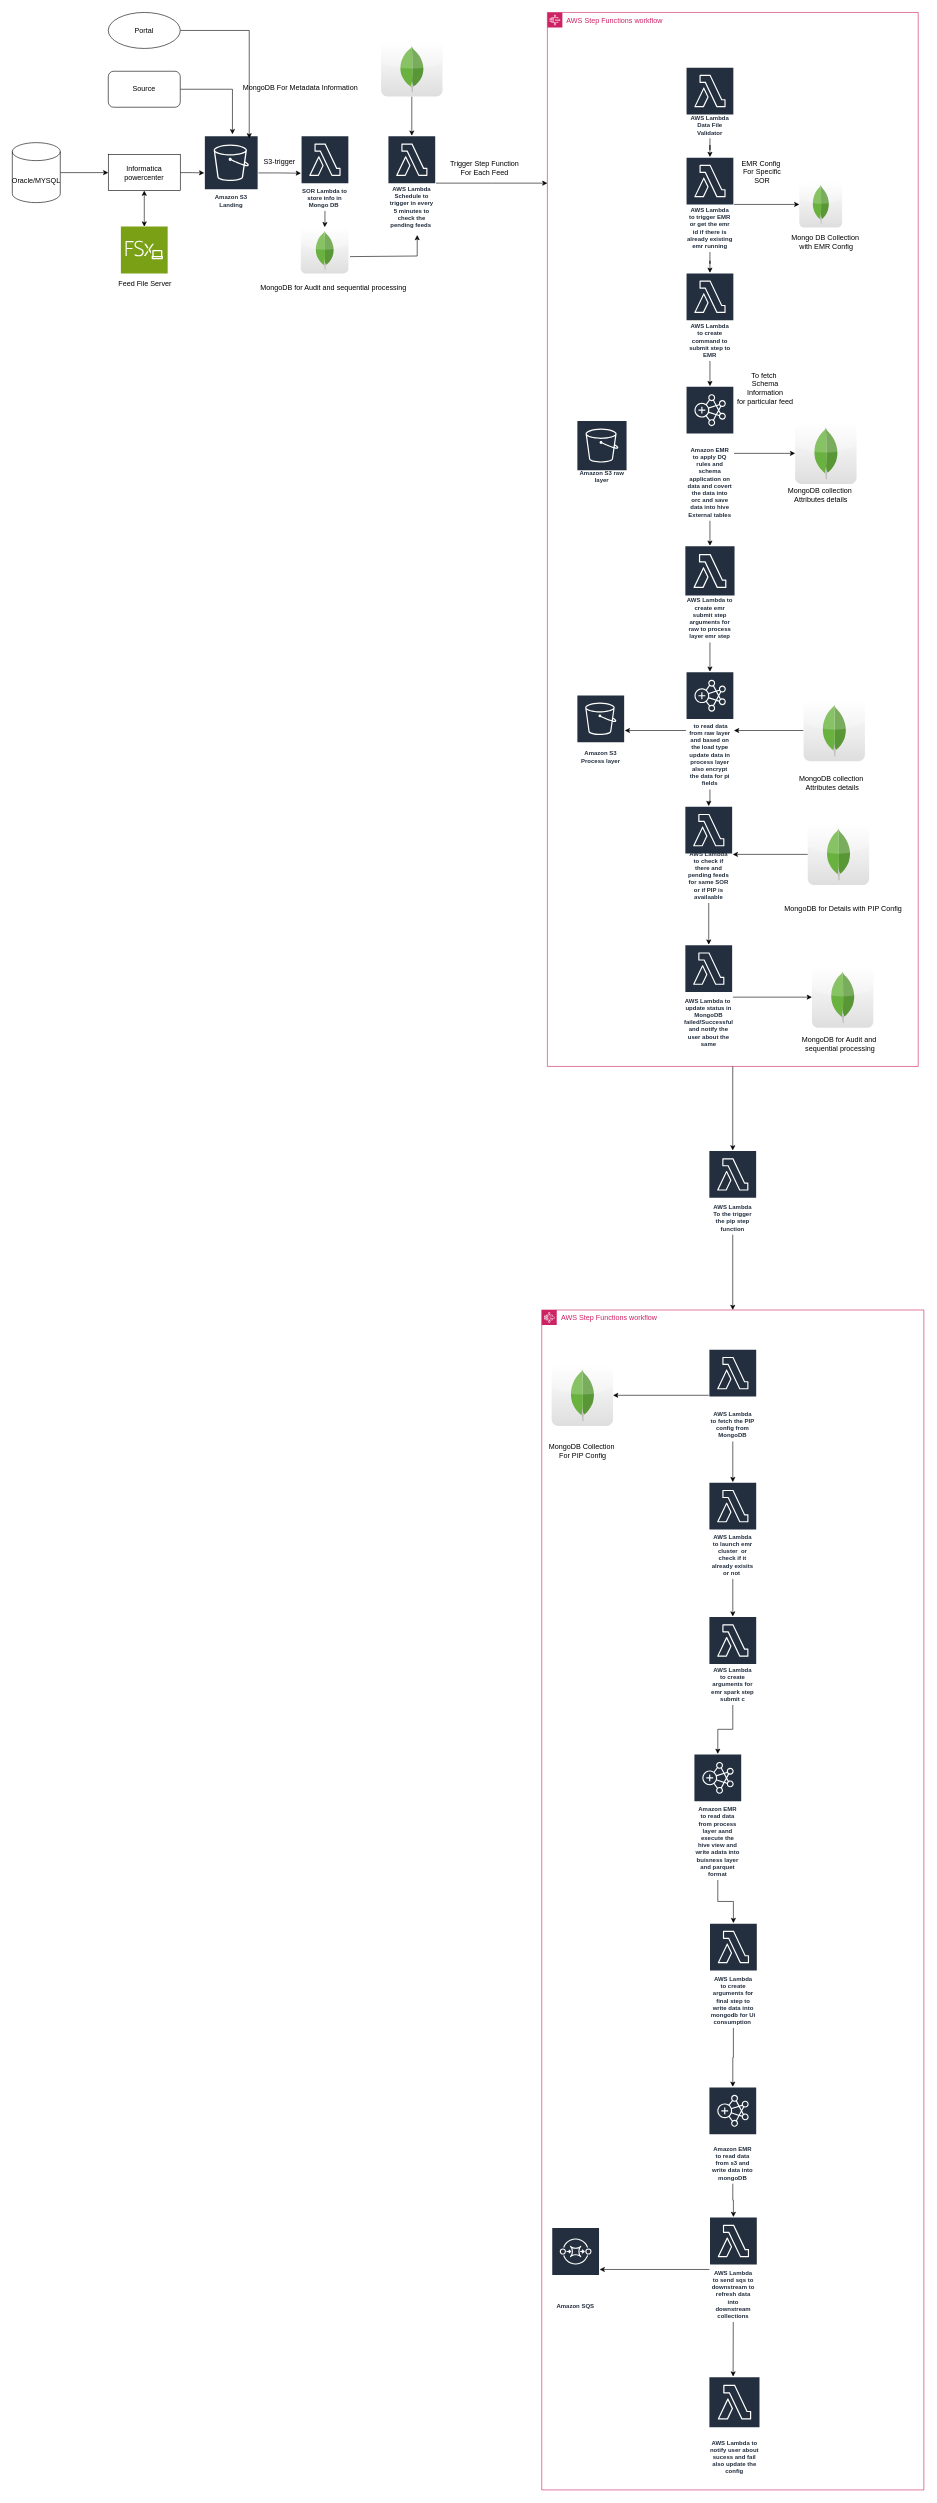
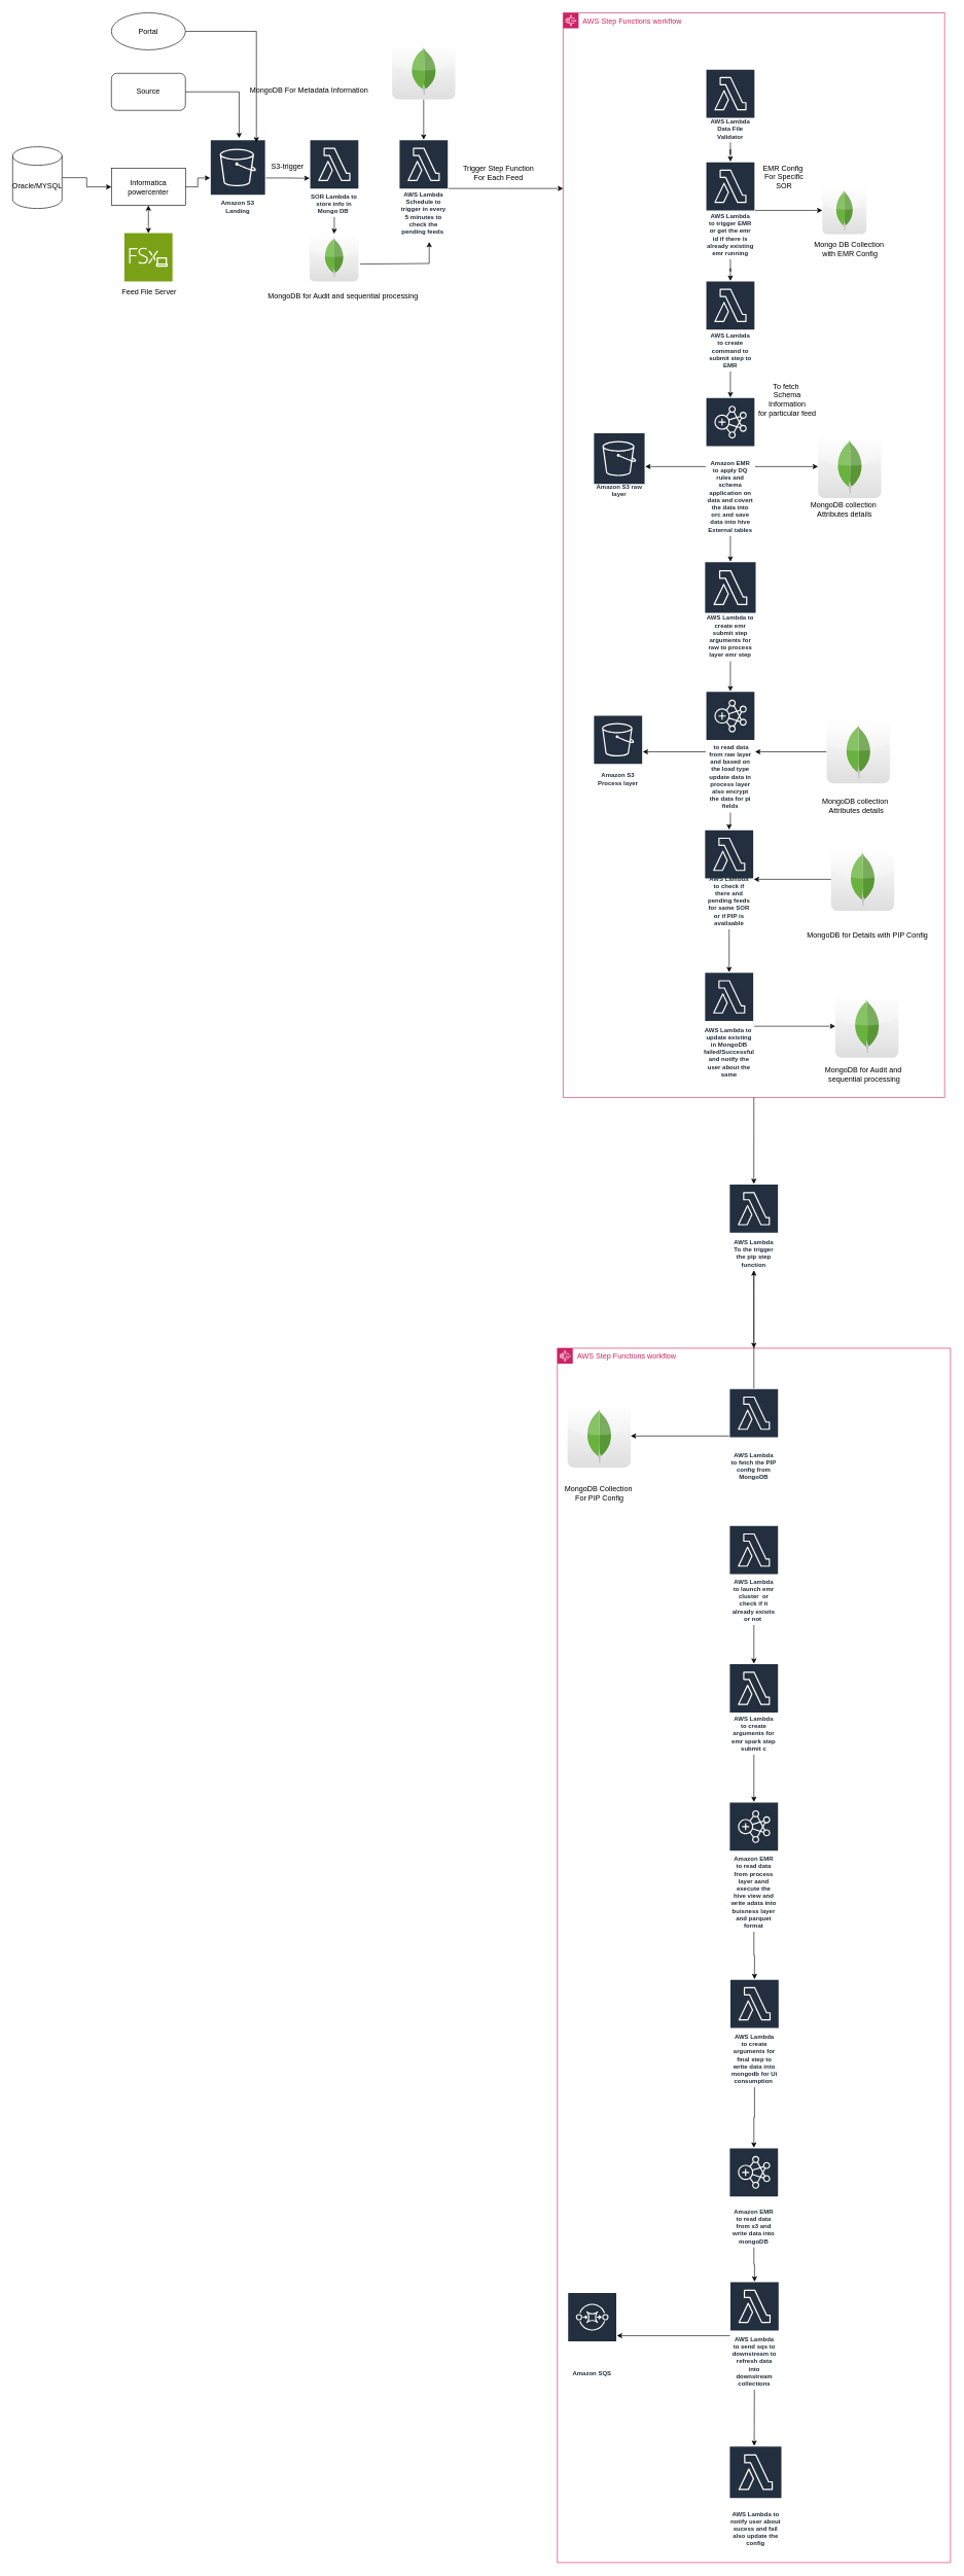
- <mxCell id="5" value="Informatica powercenter" style="rounded=0;whiteSpace=wrap;html=1;" vertex="1" parent="1"><mxGeometry x="180" y="257" width="120" height="60" as="geometry" /></mxCell>
+ <mxCell id="5" value="Informatica powercenter" style="rounded=0;whiteSpace=wrap;html=1;" vertex="1" parent="1"><mxGeometry x="180" y="272" width="120" height="60" as="geometry" /></mxCell>
+ <mxCell id="29" value="" style="edgeStyle=orthogonalEdgeStyle;rounded=0;orthogonalLoop=1;jettySize=auto;html=1;" edge="1" parent="19" source="31" target="50"><mxGeometry relative="1" as="geometry" /></mxCell>
- <mxCell id="43" value="AWS Lambda to&amp;nbsp; update status in MongoDB failed/Successful and notify the user about the same" style="sketch=0;outlineConnect=0;fontColor=#232F3E;gradientColor=none;strokeColor=#ffffff;fillColor=#232F3E;dashed=0;verticalLabelPosition=middle;verticalAlign=bottom;align=center;html=1;whiteSpace=wrap;fontSize=10;fontStyle=1;spacing=3;shape=mxgraph.aws4.productIcon;prIcon=mxgraph.aws4.lambda;" vertex="1" parent="19"><mxGeometry x="229" y="1554" width="80" height="175" as="geometry" /></mxCell>
+ <mxCell id="43" value="AWS Lambda to&amp;nbsp; update existing in MongoDB failed/Successful and notify the user about the same" style="sketch=0;outlineConnect=0;fontColor=#232F3E;gradientColor=none;strokeColor=#ffffff;fillColor=#232F3E;dashed=0;verticalLabelPosition=middle;verticalAlign=bottom;align=center;html=1;whiteSpace=wrap;fontSize=10;fontStyle=1;spacing=3;shape=mxgraph.aws4.productIcon;prIcon=mxgraph.aws4.lambda;" vertex="1" parent="19"><mxGeometry x="229" y="1554" width="80" height="175" as="geometry" /></mxCell>
- <mxCell id="72" value="" style="edgeStyle=orthogonalEdgeStyle;rounded=0;orthogonalLoop=1;jettySize=auto;html=1;" edge="1" parent="67" source="68" target="74"><mxGeometry relative="1" as="geometry" /></mxCell>
+ <mxCell id="72" value="" style="edgeStyle=orthogonalEdgeStyle;rounded=0;orthogonalLoop=1;jettySize=auto;html=1;" edge="1" parent="67" source="68" target="65"><mxGeometry relative="1" as="geometry" /></mxCell>
- <mxCell id="78" value="Amazon EMR to read data from process layer aand execute the hive view and write adata into buisness layer and parquet format" style="sketch=0;outlineConnect=0;fontColor=#232F3E;gradientColor=none;strokeColor=#ffffff;fillColor=#232F3E;dashed=0;verticalLabelPosition=middle;verticalAlign=bottom;align=center;html=1;whiteSpace=wrap;fontSize=10;fontStyle=1;spacing=3;shape=mxgraph.aws4.productIcon;prIcon=mxgraph.aws4.emr;" vertex="1" parent="67"><mxGeometry x="253.5" y="740" width="80" height="210" as="geometry" /></mxCell>
+ <mxCell id="78" value="Amazon EMR to read data from process layer aand execute the hive view and write adata into buisness layer and parquet format" style="sketch=0;outlineConnect=0;fontColor=#232F3E;gradientColor=none;strokeColor=#ffffff;fillColor=#232F3E;dashed=0;verticalLabelPosition=middle;verticalAlign=bottom;align=center;html=1;whiteSpace=wrap;fontSize=10;fontStyle=1;spacing=3;shape=mxgraph.aws4.productIcon;prIcon=mxgraph.aws4.emr;" vertex="1" parent="67"><mxGeometry x="278.5" y="735" width="80" height="210" as="geometry" /></mxCell>
